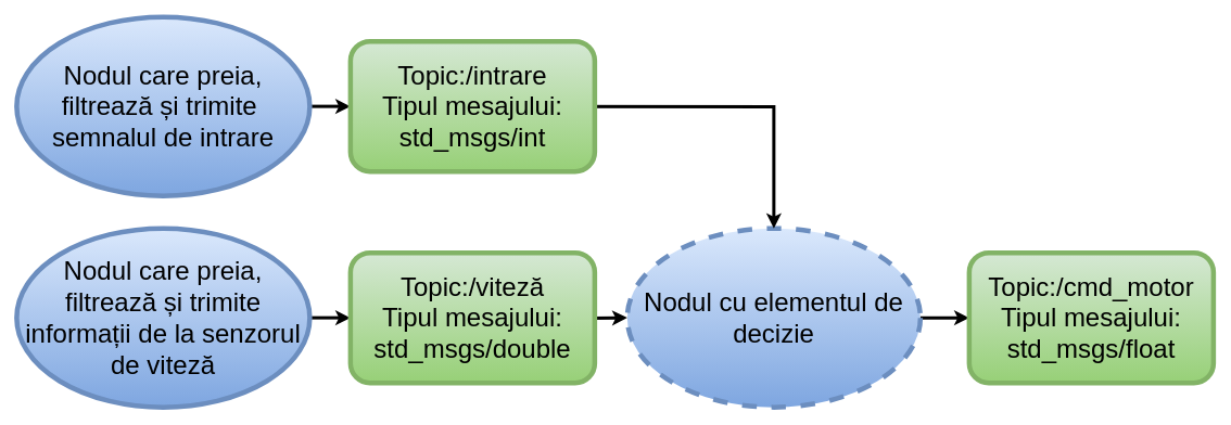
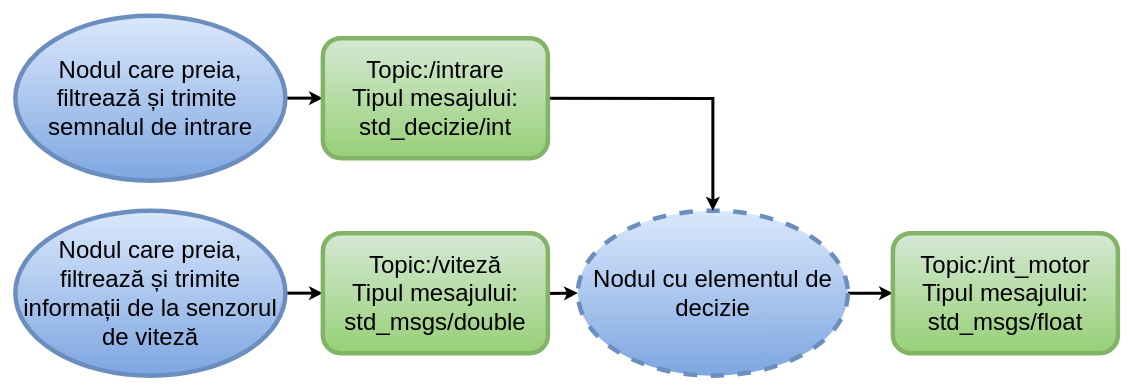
- <mxCell id="12" value="&lt;font style=&quot;font-size: 32px;&quot;&gt;Topic:/intrare&lt;/font&gt;&lt;div style=&quot;font-size: 32px;&quot;&gt;&lt;span style=&quot;font-size: 32px;&quot;&gt;Tipul mesajului: std_msgs/int&lt;/span&gt;&lt;/div&gt;" style="rounded=1;whiteSpace=wrap;html=1;fillColor=#d5e8d4;gradientColor=#97d077;strokeColor=#82b366;strokeWidth=6;fontSize=32;" vertex="1" parent="1"><mxGeometry x="430" y="50" width="300" height="160" as="geometry" /></mxCell>
+ <mxCell id="12" value="&lt;font style=&quot;font-size: 32px;&quot;&gt;Topic:/intrare&lt;/font&gt;&lt;div style=&quot;font-size: 32px;&quot;&gt;&lt;span style=&quot;font-size: 32px;&quot;&gt;Tipul mesajului: std_decizie/int&lt;/span&gt;&lt;/div&gt;" style="rounded=1;whiteSpace=wrap;html=1;fillColor=#d5e8d4;gradientColor=#97d077;strokeColor=#82b366;strokeWidth=6;fontSize=32;" vertex="1" parent="1"><mxGeometry x="430" y="50" width="300" height="160" as="geometry" /></mxCell>
- <mxCell id="8" value="&lt;font style=&quot;font-size: 32px;&quot;&gt;Topic:/cmd_motor&lt;/font&gt;&lt;div style=&quot;font-size: 32px;&quot;&gt;&lt;span style=&quot;font-size: 32px;&quot;&gt;Tipul mesajului: std_msgs/float&lt;/span&gt;&lt;/div&gt;" style="rounded=1;whiteSpace=wrap;html=1;fillColor=#d5e8d4;gradientColor=#97d077;strokeColor=#82b366;strokeWidth=6;fontSize=32;" vertex="1" parent="1"><mxGeometry x="1190" y="310" width="300" height="160" as="geometry" /></mxCell>
+ <mxCell id="8" value="&lt;font style=&quot;font-size: 32px;&quot;&gt;Topic:/int_motor&lt;/font&gt;&lt;div style=&quot;font-size: 32px;&quot;&gt;&lt;span style=&quot;font-size: 32px;&quot;&gt;Tipul mesajului: std_msgs/float&lt;/span&gt;&lt;/div&gt;" style="rounded=1;whiteSpace=wrap;html=1;fillColor=#d5e8d4;gradientColor=#97d077;strokeColor=#82b366;strokeWidth=6;fontSize=32;" vertex="1" parent="1"><mxGeometry x="1190" y="310" width="300" height="160" as="geometry" /></mxCell>
